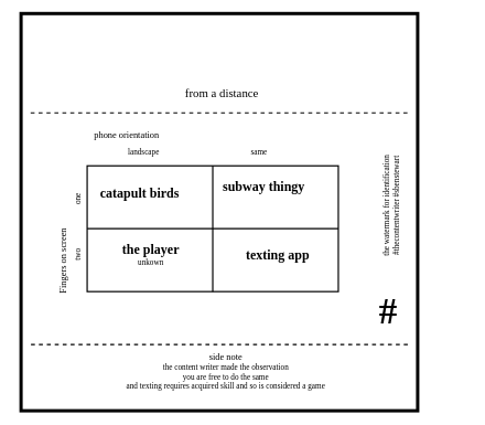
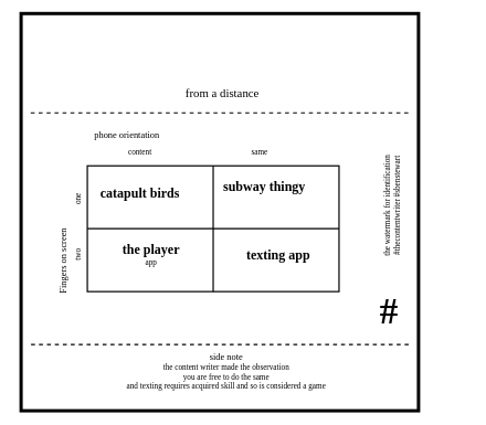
- <mxCell id="16" value="&lt;font face=&quot;xkcd&quot; size=&quot;1&quot;&gt;&lt;div style=&quot;font-size: 12px&quot;&gt;landscape&lt;/div&gt;&lt;/font&gt;" style="text;html=1;strokeColor=none;fillColor=none;align=left;verticalAlign=middle;whiteSpace=wrap;rounded=0;" vertex="1" parent="1"><mxGeometry x="191" y="205" width="73" height="50" as="geometry" /></mxCell>
+ <mxCell id="16" value="&lt;font face=&quot;xkcd&quot; size=&quot;1&quot;&gt;&lt;div style=&quot;font-size: 12px&quot;&gt;content&lt;/div&gt;&lt;/font&gt;" style="text;html=1;strokeColor=none;fillColor=none;align=left;verticalAlign=middle;whiteSpace=wrap;rounded=0;" vertex="1" parent="1"><mxGeometry x="191" y="205" width="73" height="50" as="geometry" /></mxCell>
- <mxCell id="22" value="&lt;font face=&quot;xkcd&quot;&gt;&lt;font style=&quot;font-size: 20px&quot;&gt;&lt;b&gt;the player&lt;br&gt;&lt;/b&gt;&lt;/font&gt;&lt;/font&gt;&lt;font face=&quot;xkcd&quot;&gt;unkown&lt;br&gt;&lt;/font&gt;" style="text;html=1;strokeColor=none;fillColor=none;align=center;verticalAlign=middle;whiteSpace=wrap;rounded=0;" vertex="1" parent="1"><mxGeometry x="149" y="374" width="157" height="20" as="geometry" /></mxCell>
+ <mxCell id="22" value="&lt;font face=&quot;xkcd&quot;&gt;&lt;font style=&quot;font-size: 20px&quot;&gt;&lt;b&gt;the player&lt;br&gt;&lt;/b&gt;&lt;/font&gt;&lt;/font&gt;&lt;font face=&quot;xkcd&quot;&gt;app&lt;br&gt;&lt;/font&gt;" style="text;html=1;strokeColor=none;fillColor=none;align=center;verticalAlign=middle;whiteSpace=wrap;rounded=0;" vertex="1" parent="1"><mxGeometry x="149" y="374" width="157" height="20" as="geometry" /></mxCell>
